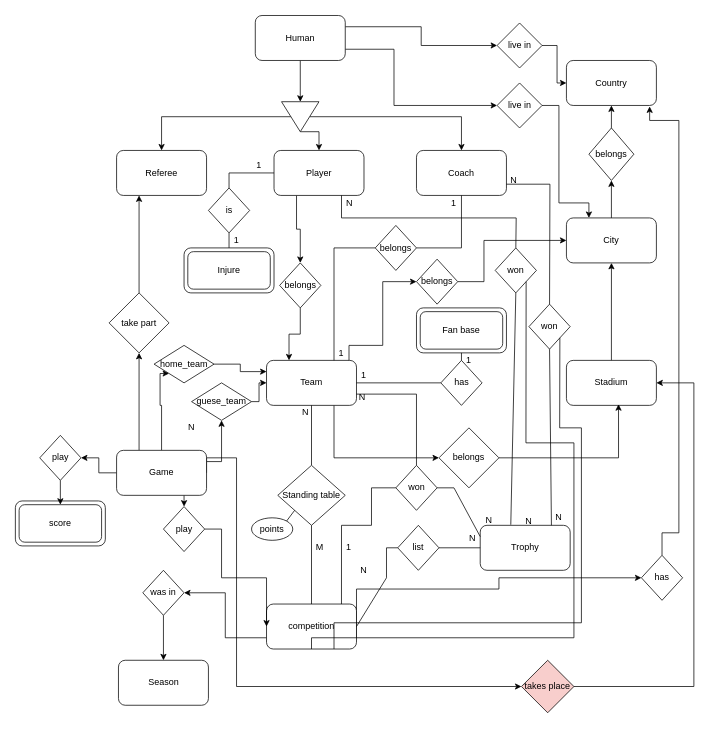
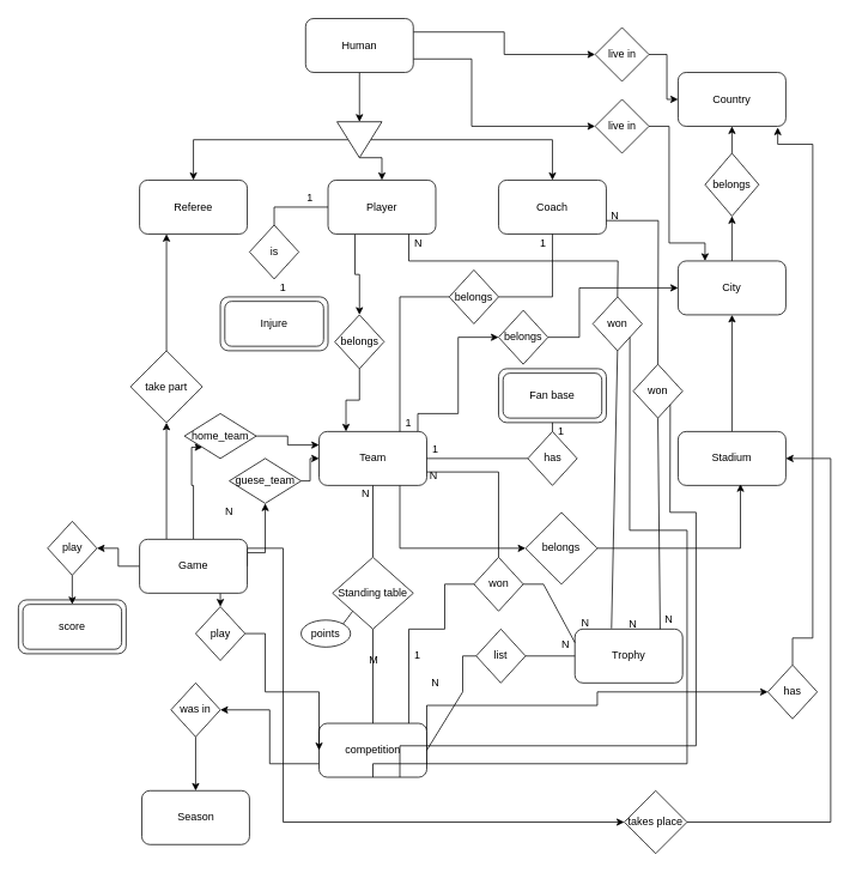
- <mxCell id="40" value="" style="endArrow=none;html=1;rounded=0;entryX=0.5;entryY=1;entryDx=0;entryDy=0;exitX=0.5;exitY=0;exitDx=0;exitDy=0;" parent="1" source="26" target="41" edge="1"><mxGeometry width="50" height="50" relative="1" as="geometry"><mxPoint x="303" y="330" as="sourcePoint" /><mxPoint x="355" y="230" as="targetPoint" /><Array as="points" /></mxGeometry></mxCell>
- <mxCell id="70" value="M" style="text;html=1;strokeColor=none;fillColor=none;align=center;verticalAlign=middle;whiteSpace=wrap;rounded=0;" parent="1" vertex="1"><mxGeometry x="416" y="720" width="20" height="20" as="geometry" /></mxCell>
+ <mxCell id="70" value="M" style="text;html=1;strokeColor=none;fillColor=none;align=center;verticalAlign=middle;whiteSpace=wrap;rounded=0;" parent="1" vertex="1"><mxGeometry x="406" y="725" width="20" height="20" as="geometry" /></mxCell>
- <mxCell id="96" value="takes place" style="rhombus;whiteSpace=wrap;html=1;fillColor=#f8cecc;" parent="1" vertex="1"><mxGeometry x="695" y="880" width="70" height="70" as="geometry" /></mxCell>
+ <mxCell id="96" value="takes place" style="rhombus;whiteSpace=wrap;html=1;" parent="1" vertex="1"><mxGeometry x="695" y="880" width="70" height="70" as="geometry" /></mxCell>
